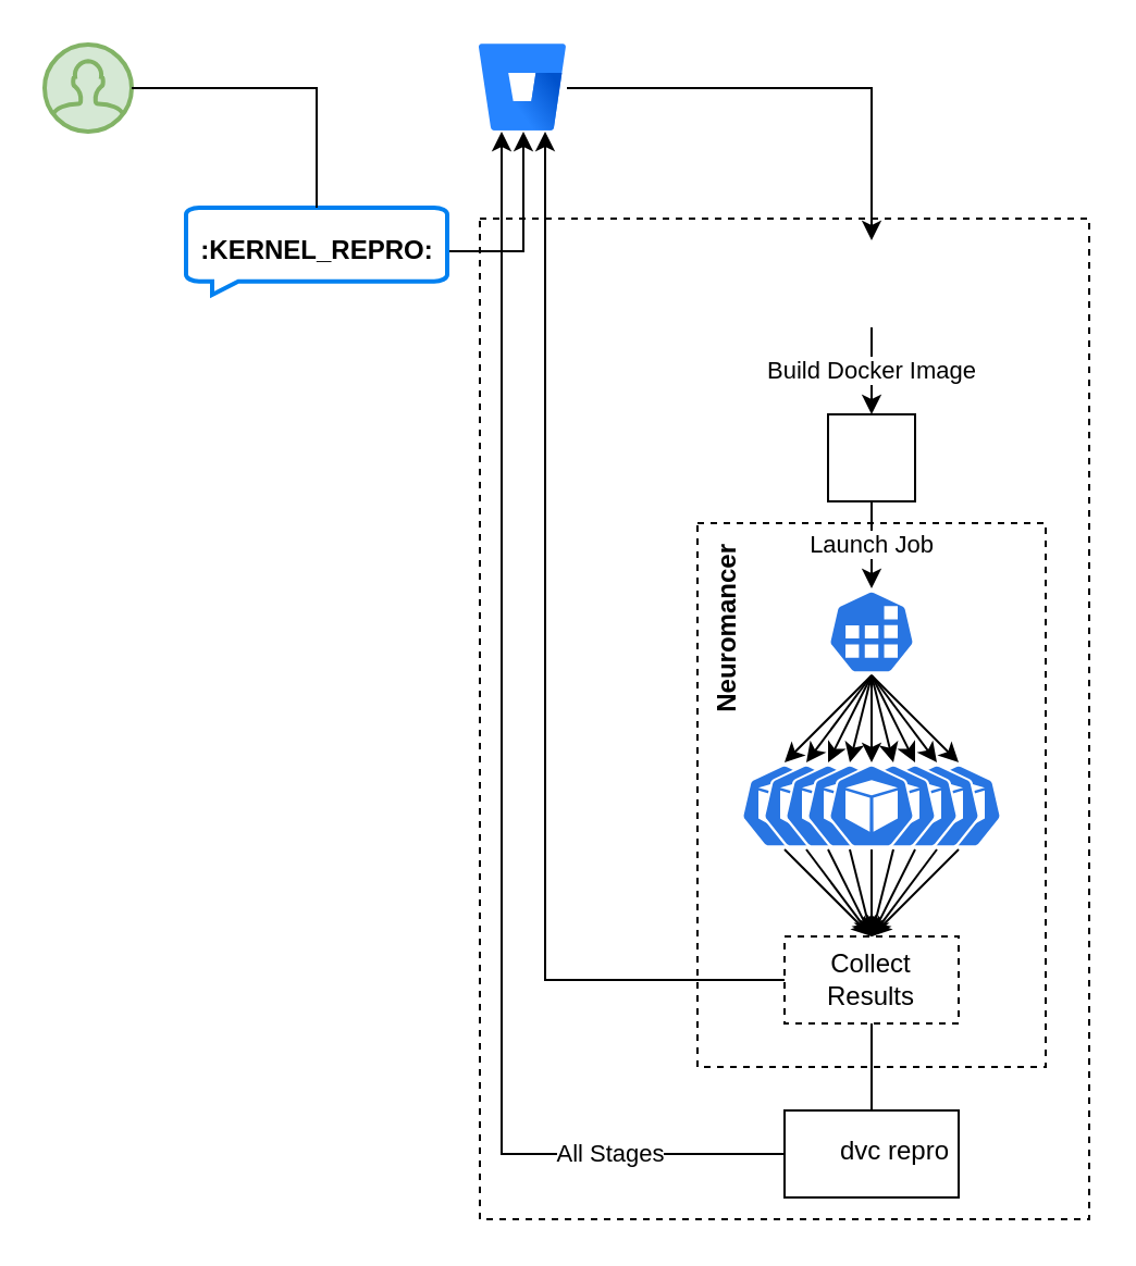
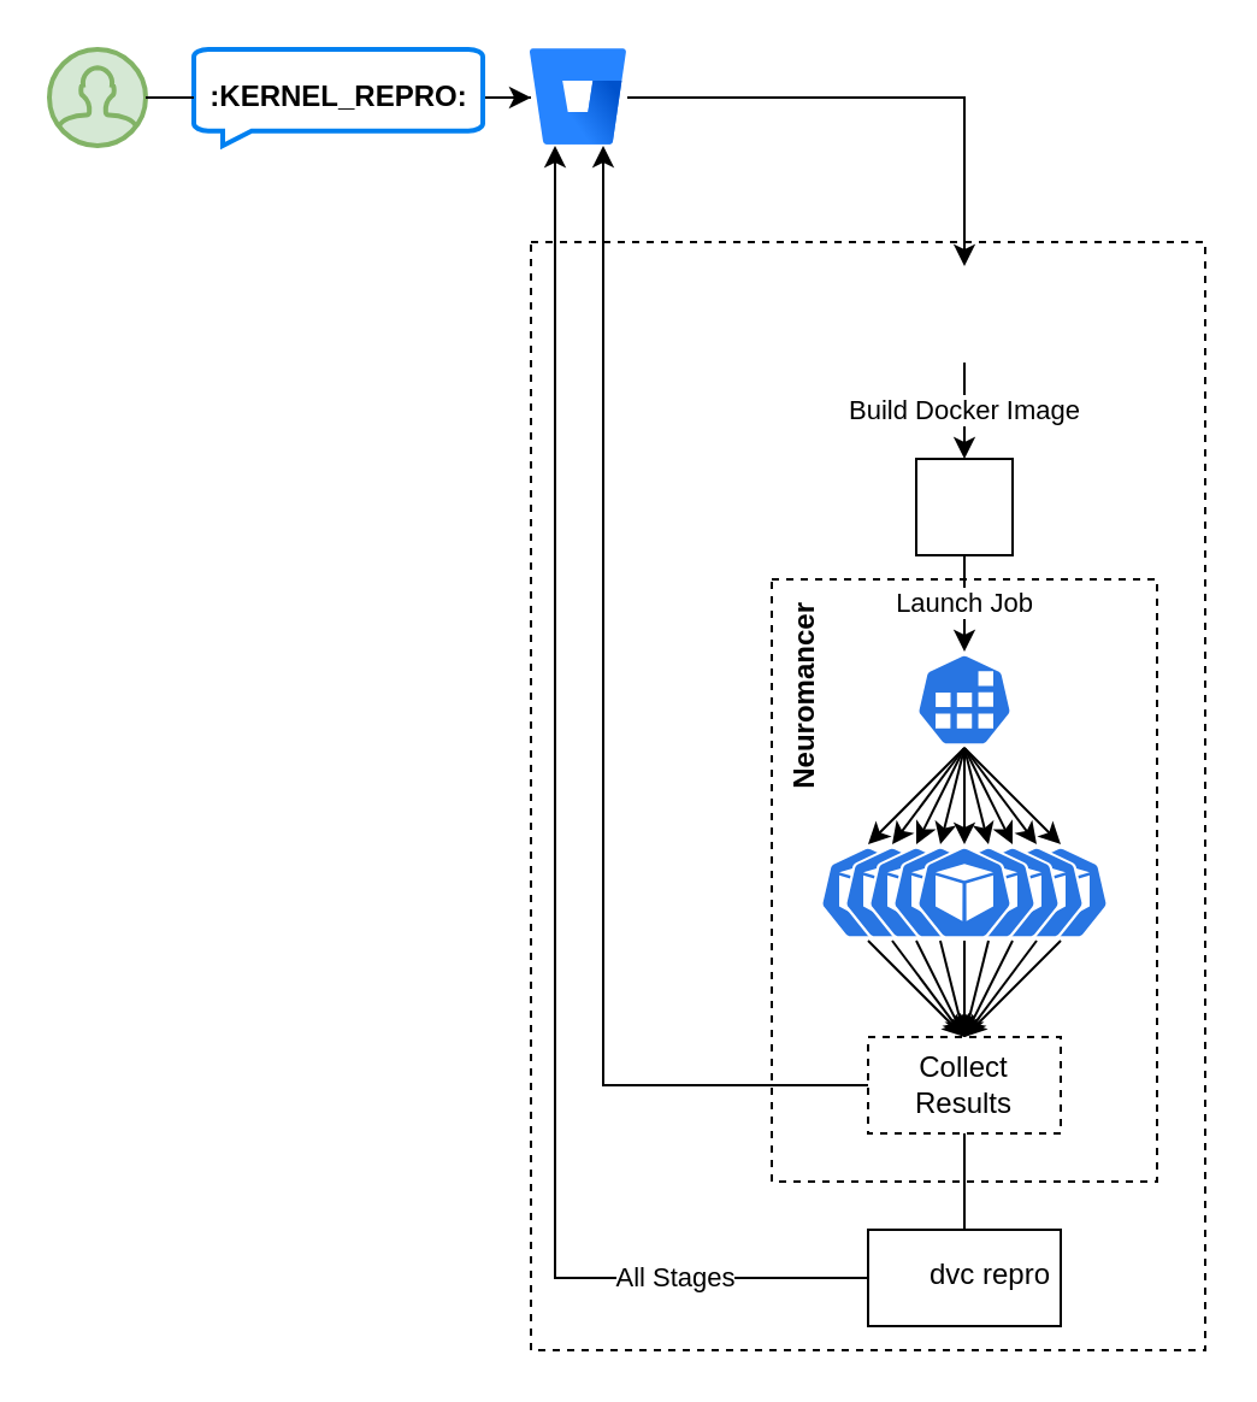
- <mxCell id="8" value=":KERNEL_REPRO:" style="html=1;verticalLabelPosition=middle;align=center;labelBackgroundColor=#ffffff;verticalAlign=middle;strokeWidth=2;strokeColor=#0080F0;shadow=0;dashed=0;shape=mxgraph.ios7.icons.message;gradientColor=none;flipH=1;labelPosition=center;fontStyle=1" vertex="1" parent="1"><mxGeometry x="85" y="95" width="120" height="40" as="geometry" /></mxCell>
+ <mxCell id="8" value=":KERNEL_REPRO:" style="html=1;verticalLabelPosition=middle;align=center;labelBackgroundColor=#ffffff;verticalAlign=middle;strokeWidth=2;strokeColor=#0080F0;shadow=0;dashed=0;shape=mxgraph.ios7.icons.message;gradientColor=none;flipH=1;labelPosition=center;fontStyle=1" vertex="1" parent="1"><mxGeometry x="80" y="20" width="120" height="40" as="geometry" /></mxCell>
